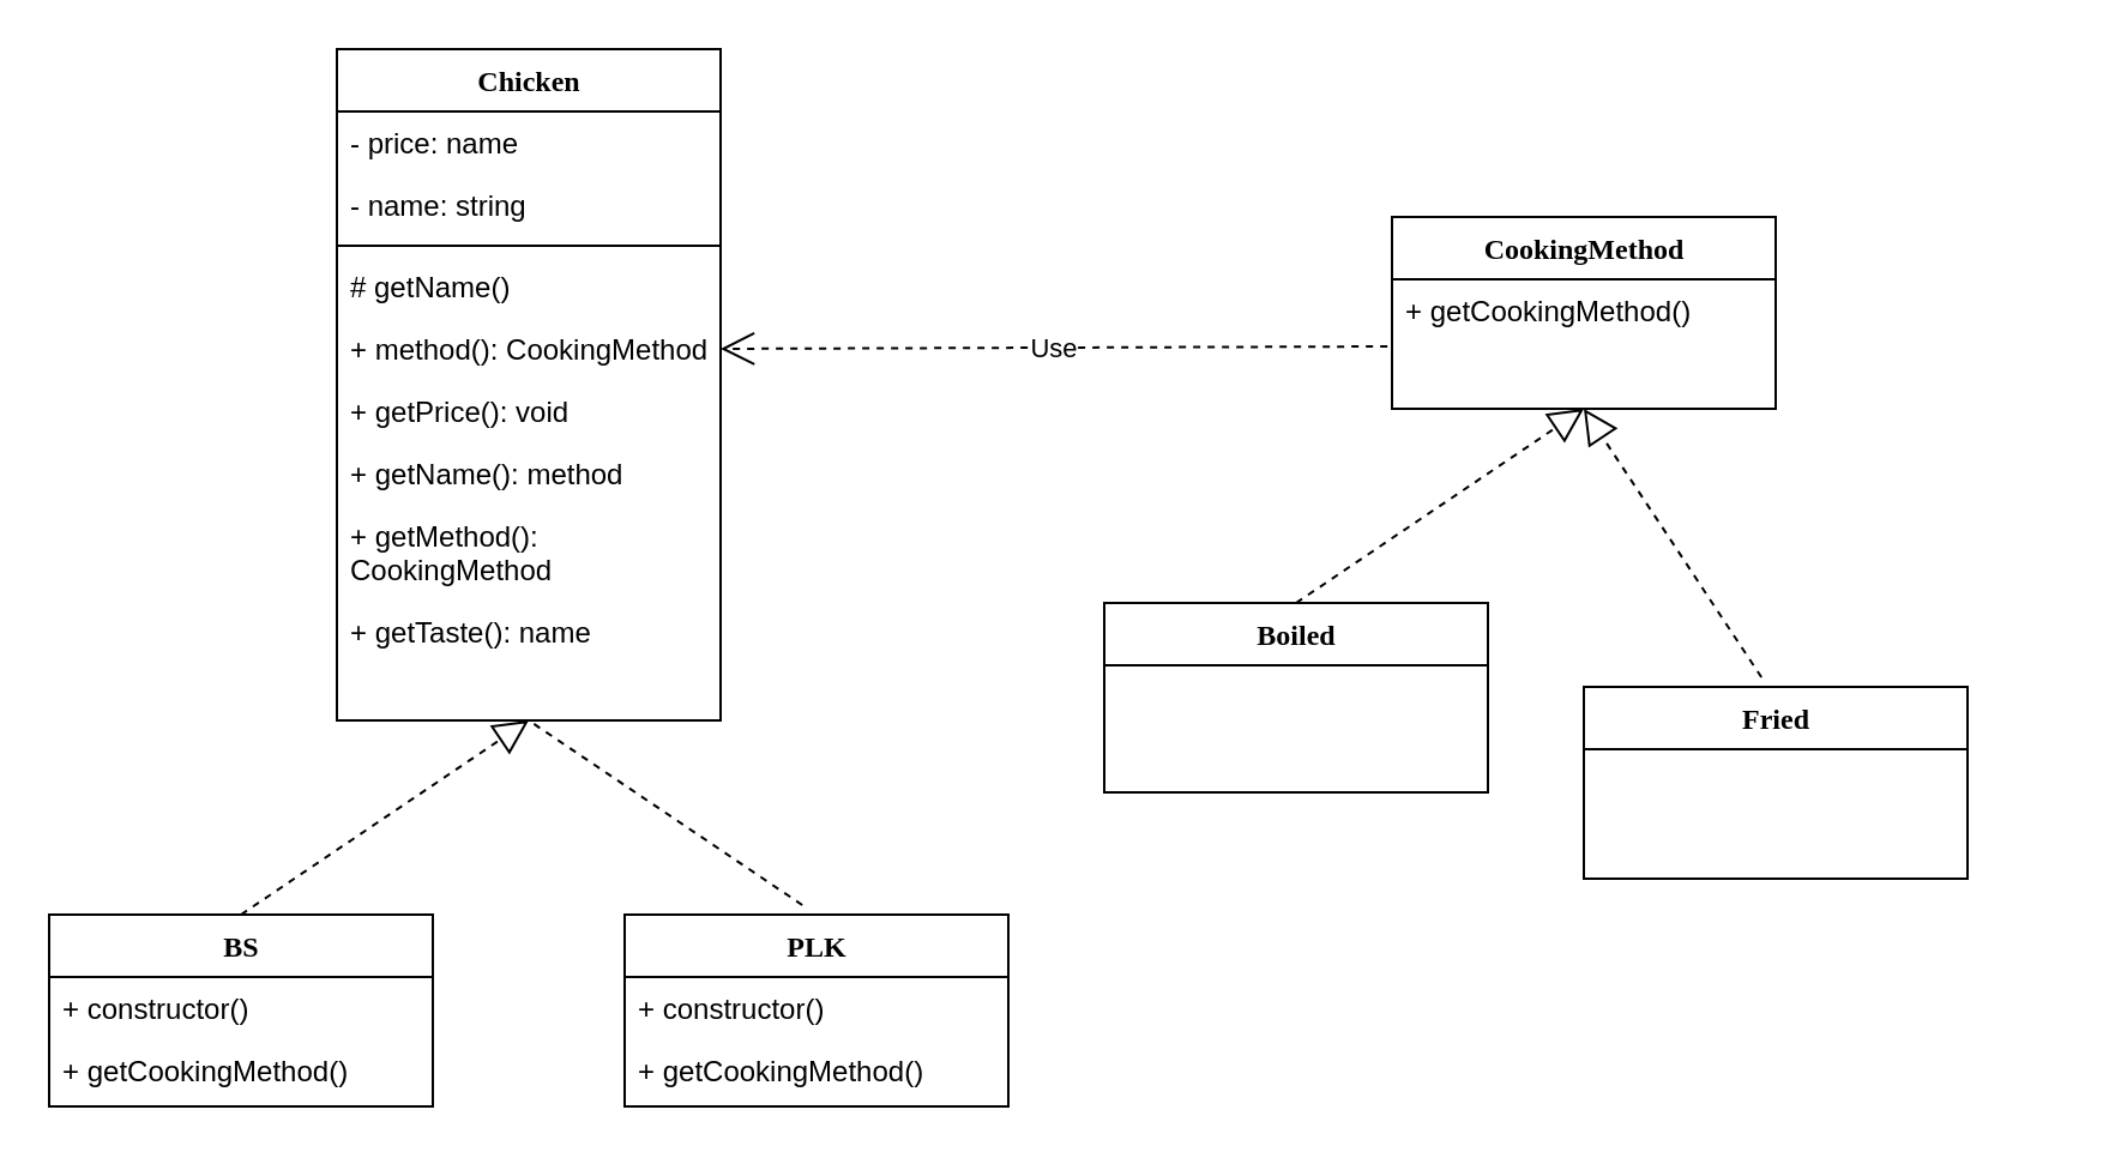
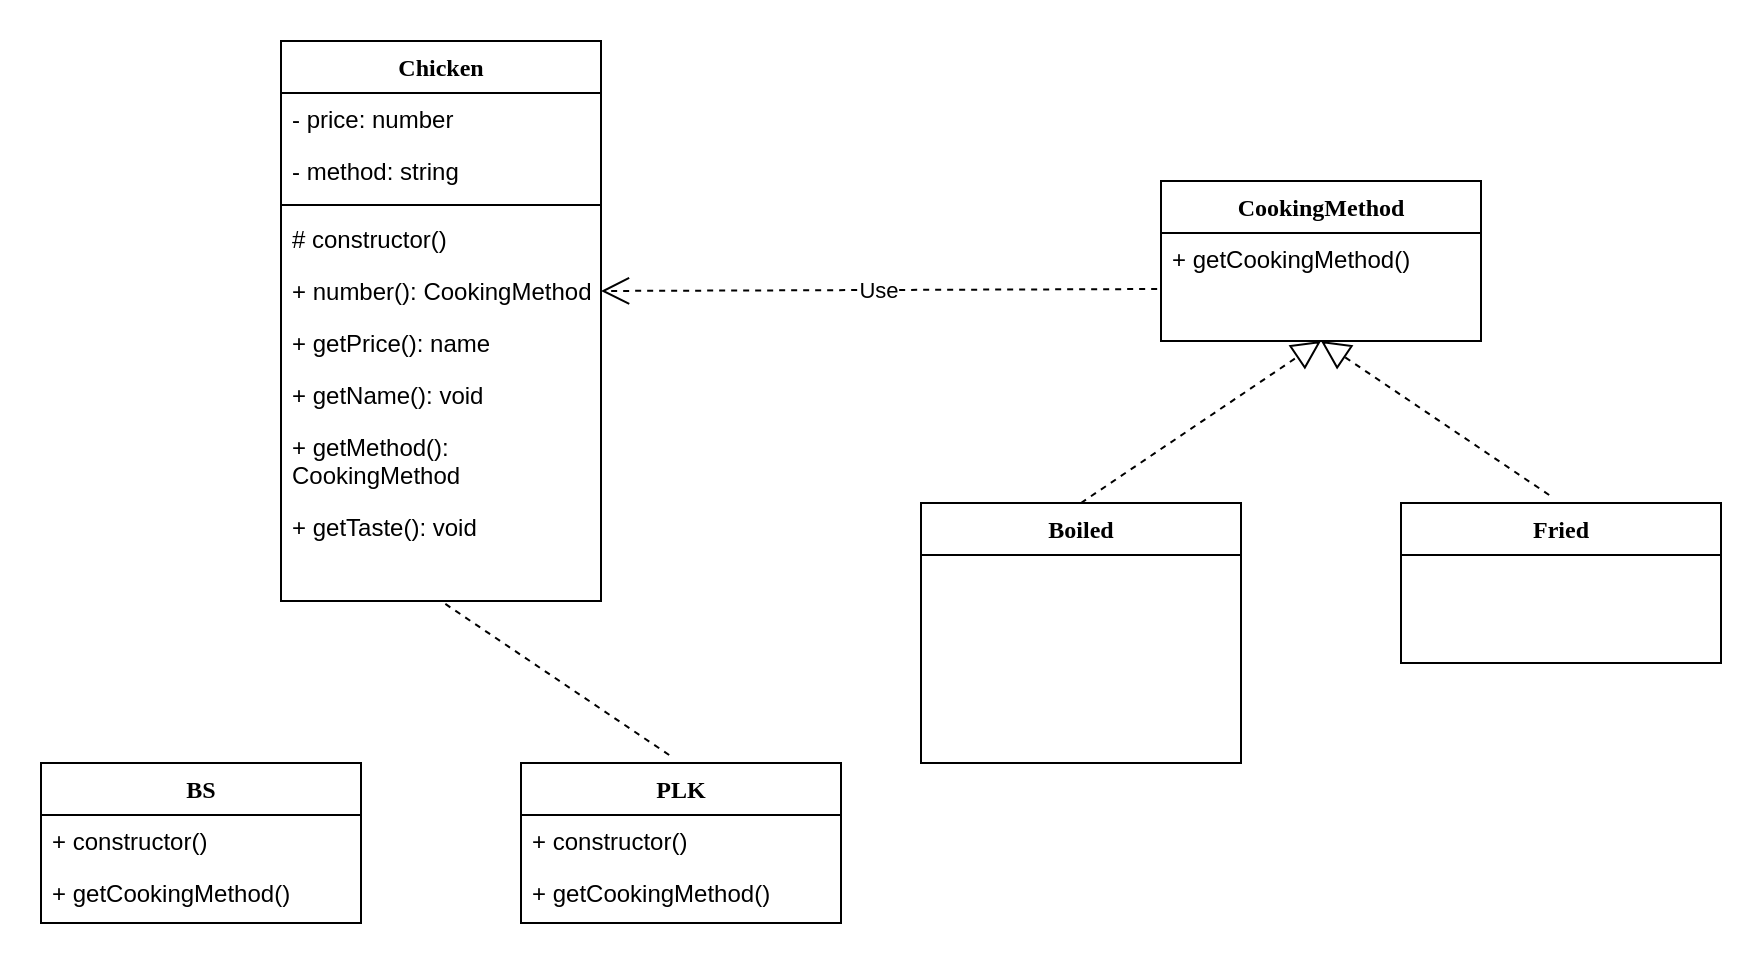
- <mxCell id="3" value="- price: name" style="text;html=1;strokeColor=none;fillColor=none;align=left;verticalAlign=top;spacingLeft=4;spacingRight=4;whiteSpace=wrap;overflow=hidden;rotatable=0;points=[[0,0.5],[1,0.5]];portConstraint=eastwest;" parent="2" vertex="1"><mxGeometry y="26" width="160" height="26" as="geometry" /></mxCell>
+ <mxCell id="3" value="- price: number" style="text;html=1;strokeColor=none;fillColor=none;align=left;verticalAlign=top;spacingLeft=4;spacingRight=4;whiteSpace=wrap;overflow=hidden;rotatable=0;points=[[0,0.5],[1,0.5]];portConstraint=eastwest;" parent="2" vertex="1"><mxGeometry y="26" width="160" height="26" as="geometry" /></mxCell>
- <mxCell id="4" value="- name: string" style="text;html=1;strokeColor=none;fillColor=none;align=left;verticalAlign=top;spacingLeft=4;spacingRight=4;whiteSpace=wrap;overflow=hidden;rotatable=0;points=[[0,0.5],[1,0.5]];portConstraint=eastwest;" parent="2" vertex="1"><mxGeometry y="52" width="160" height="26" as="geometry" /></mxCell>
+ <mxCell id="4" value="- method: string" style="text;html=1;strokeColor=none;fillColor=none;align=left;verticalAlign=top;spacingLeft=4;spacingRight=4;whiteSpace=wrap;overflow=hidden;rotatable=0;points=[[0,0.5],[1,0.5]];portConstraint=eastwest;" parent="2" vertex="1"><mxGeometry y="52" width="160" height="26" as="geometry" /></mxCell>
- <mxCell id="6" value="# getName()" style="text;html=1;strokeColor=none;fillColor=none;align=left;verticalAlign=top;spacingLeft=4;spacingRight=4;whiteSpace=wrap;overflow=hidden;rotatable=0;points=[[0,0.5],[1,0.5]];portConstraint=eastwest;" parent="2" vertex="1"><mxGeometry y="86" width="160" height="26" as="geometry" /></mxCell>
+ <mxCell id="6" value="# constructor()" style="text;html=1;strokeColor=none;fillColor=none;align=left;verticalAlign=top;spacingLeft=4;spacingRight=4;whiteSpace=wrap;overflow=hidden;rotatable=0;points=[[0,0.5],[1,0.5]];portConstraint=eastwest;" parent="2" vertex="1"><mxGeometry y="86" width="160" height="26" as="geometry" /></mxCell>
- <mxCell id="7" value="+ method(): CookingMethod" style="text;html=1;strokeColor=none;fillColor=none;align=left;verticalAlign=top;spacingLeft=4;spacingRight=4;whiteSpace=wrap;overflow=hidden;rotatable=0;points=[[0,0.5],[1,0.5]];portConstraint=eastwest;" parent="2" vertex="1"><mxGeometry y="112" width="160" height="26" as="geometry" /></mxCell>
+ <mxCell id="7" value="+ number(): CookingMethod" style="text;html=1;strokeColor=none;fillColor=none;align=left;verticalAlign=top;spacingLeft=4;spacingRight=4;whiteSpace=wrap;overflow=hidden;rotatable=0;points=[[0,0.5],[1,0.5]];portConstraint=eastwest;" parent="2" vertex="1"><mxGeometry y="112" width="160" height="26" as="geometry" /></mxCell>
- <mxCell id="8" value="+ getPrice(): void&lt;br&gt;" style="text;html=1;strokeColor=none;fillColor=none;align=left;verticalAlign=top;spacingLeft=4;spacingRight=4;whiteSpace=wrap;overflow=hidden;rotatable=0;points=[[0,0.5],[1,0.5]];portConstraint=eastwest;" vertex="1" parent="2"><mxGeometry y="138" width="160" height="26" as="geometry" /></mxCell>
+ <mxCell id="8" value="+ getPrice(): name&lt;br&gt;" style="text;html=1;strokeColor=none;fillColor=none;align=left;verticalAlign=top;spacingLeft=4;spacingRight=4;whiteSpace=wrap;overflow=hidden;rotatable=0;points=[[0,0.5],[1,0.5]];portConstraint=eastwest;" vertex="1" parent="2"><mxGeometry y="138" width="160" height="26" as="geometry" /></mxCell>
- <mxCell id="9" value="+ getName(): method" style="text;html=1;strokeColor=none;fillColor=none;align=left;verticalAlign=top;spacingLeft=4;spacingRight=4;whiteSpace=wrap;overflow=hidden;rotatable=0;points=[[0,0.5],[1,0.5]];portConstraint=eastwest;" vertex="1" parent="2"><mxGeometry y="164" width="160" height="26" as="geometry" /></mxCell>
+ <mxCell id="9" value="+ getName(): void" style="text;html=1;strokeColor=none;fillColor=none;align=left;verticalAlign=top;spacingLeft=4;spacingRight=4;whiteSpace=wrap;overflow=hidden;rotatable=0;points=[[0,0.5],[1,0.5]];portConstraint=eastwest;" vertex="1" parent="2"><mxGeometry y="164" width="160" height="26" as="geometry" /></mxCell>
- <mxCell id="11" value="+ getTaste(): name" style="text;html=1;strokeColor=none;fillColor=none;align=left;verticalAlign=top;spacingLeft=4;spacingRight=4;whiteSpace=wrap;overflow=hidden;rotatable=0;points=[[0,0.5],[1,0.5]];portConstraint=eastwest;" vertex="1" parent="2"><mxGeometry y="230" width="160" height="26" as="geometry" /></mxCell>
+ <mxCell id="11" value="+ getTaste(): void" style="text;html=1;strokeColor=none;fillColor=none;align=left;verticalAlign=top;spacingLeft=4;spacingRight=4;whiteSpace=wrap;overflow=hidden;rotatable=0;points=[[0,0.5],[1,0.5]];portConstraint=eastwest;" vertex="1" parent="2"><mxGeometry y="230" width="160" height="26" as="geometry" /></mxCell>
- <mxCell id="23" value="Boiled" style="swimlane;html=1;fontStyle=1;align=center;verticalAlign=top;childLayout=stackLayout;horizontal=1;startSize=26;horizontalStack=0;resizeParent=1;resizeLast=0;collapsible=1;marginBottom=0;swimlaneFillColor=#ffffff;rounded=0;shadow=0;comic=0;labelBackgroundColor=none;strokeWidth=1;fillColor=none;fontFamily=Verdana;fontSize=12" vertex="1" parent="1"><mxGeometry x="460" y="251" width="160" height="79" as="geometry" /></mxCell>
+ <mxCell id="23" value="Boiled" style="swimlane;html=1;fontStyle=1;align=center;verticalAlign=top;childLayout=stackLayout;horizontal=1;startSize=26;horizontalStack=0;resizeParent=1;resizeLast=0;collapsible=1;marginBottom=0;swimlaneFillColor=#ffffff;rounded=0;shadow=0;comic=0;labelBackgroundColor=none;strokeWidth=1;fillColor=none;fontFamily=Verdana;fontSize=12" vertex="1" parent="1"><mxGeometry x="460" y="251" width="160" height="130" as="geometry" /></mxCell>
- <mxCell id="24" value="Fried" style="swimlane;html=1;fontStyle=1;align=center;verticalAlign=top;childLayout=stackLayout;horizontal=1;startSize=26;horizontalStack=0;resizeParent=1;resizeLast=0;collapsible=1;marginBottom=0;swimlaneFillColor=#ffffff;rounded=0;shadow=0;comic=0;labelBackgroundColor=none;strokeWidth=1;fillColor=none;fontFamily=Verdana;fontSize=12" vertex="1" parent="1"><mxGeometry x="660" y="286" width="160" height="80" as="geometry" /></mxCell>
+ <mxCell id="24" value="Fried" style="swimlane;html=1;fontStyle=1;align=center;verticalAlign=top;childLayout=stackLayout;horizontal=1;startSize=26;horizontalStack=0;resizeParent=1;resizeLast=0;collapsible=1;marginBottom=0;swimlaneFillColor=#ffffff;rounded=0;shadow=0;comic=0;labelBackgroundColor=none;strokeWidth=1;fillColor=none;fontFamily=Verdana;fontSize=12" vertex="1" parent="1"><mxGeometry x="700" y="251" width="160" height="80" as="geometry" /></mxCell>
- <mxCell id="20" value="" style="endArrow=block;dashed=1;endFill=0;endSize=12;html=1;rounded=0;exitX=0.5;exitY=0;exitDx=0;exitDy=0;entryX=0.5;entryY=1;entryDx=0;entryDy=0;" edge="1" parent="1" source="14" target="2"><mxGeometry width="160" relative="1" as="geometry"><mxPoint x="440" y="350" as="sourcePoint" /><mxPoint x="600" y="350" as="targetPoint" /></mxGeometry></mxCell>
